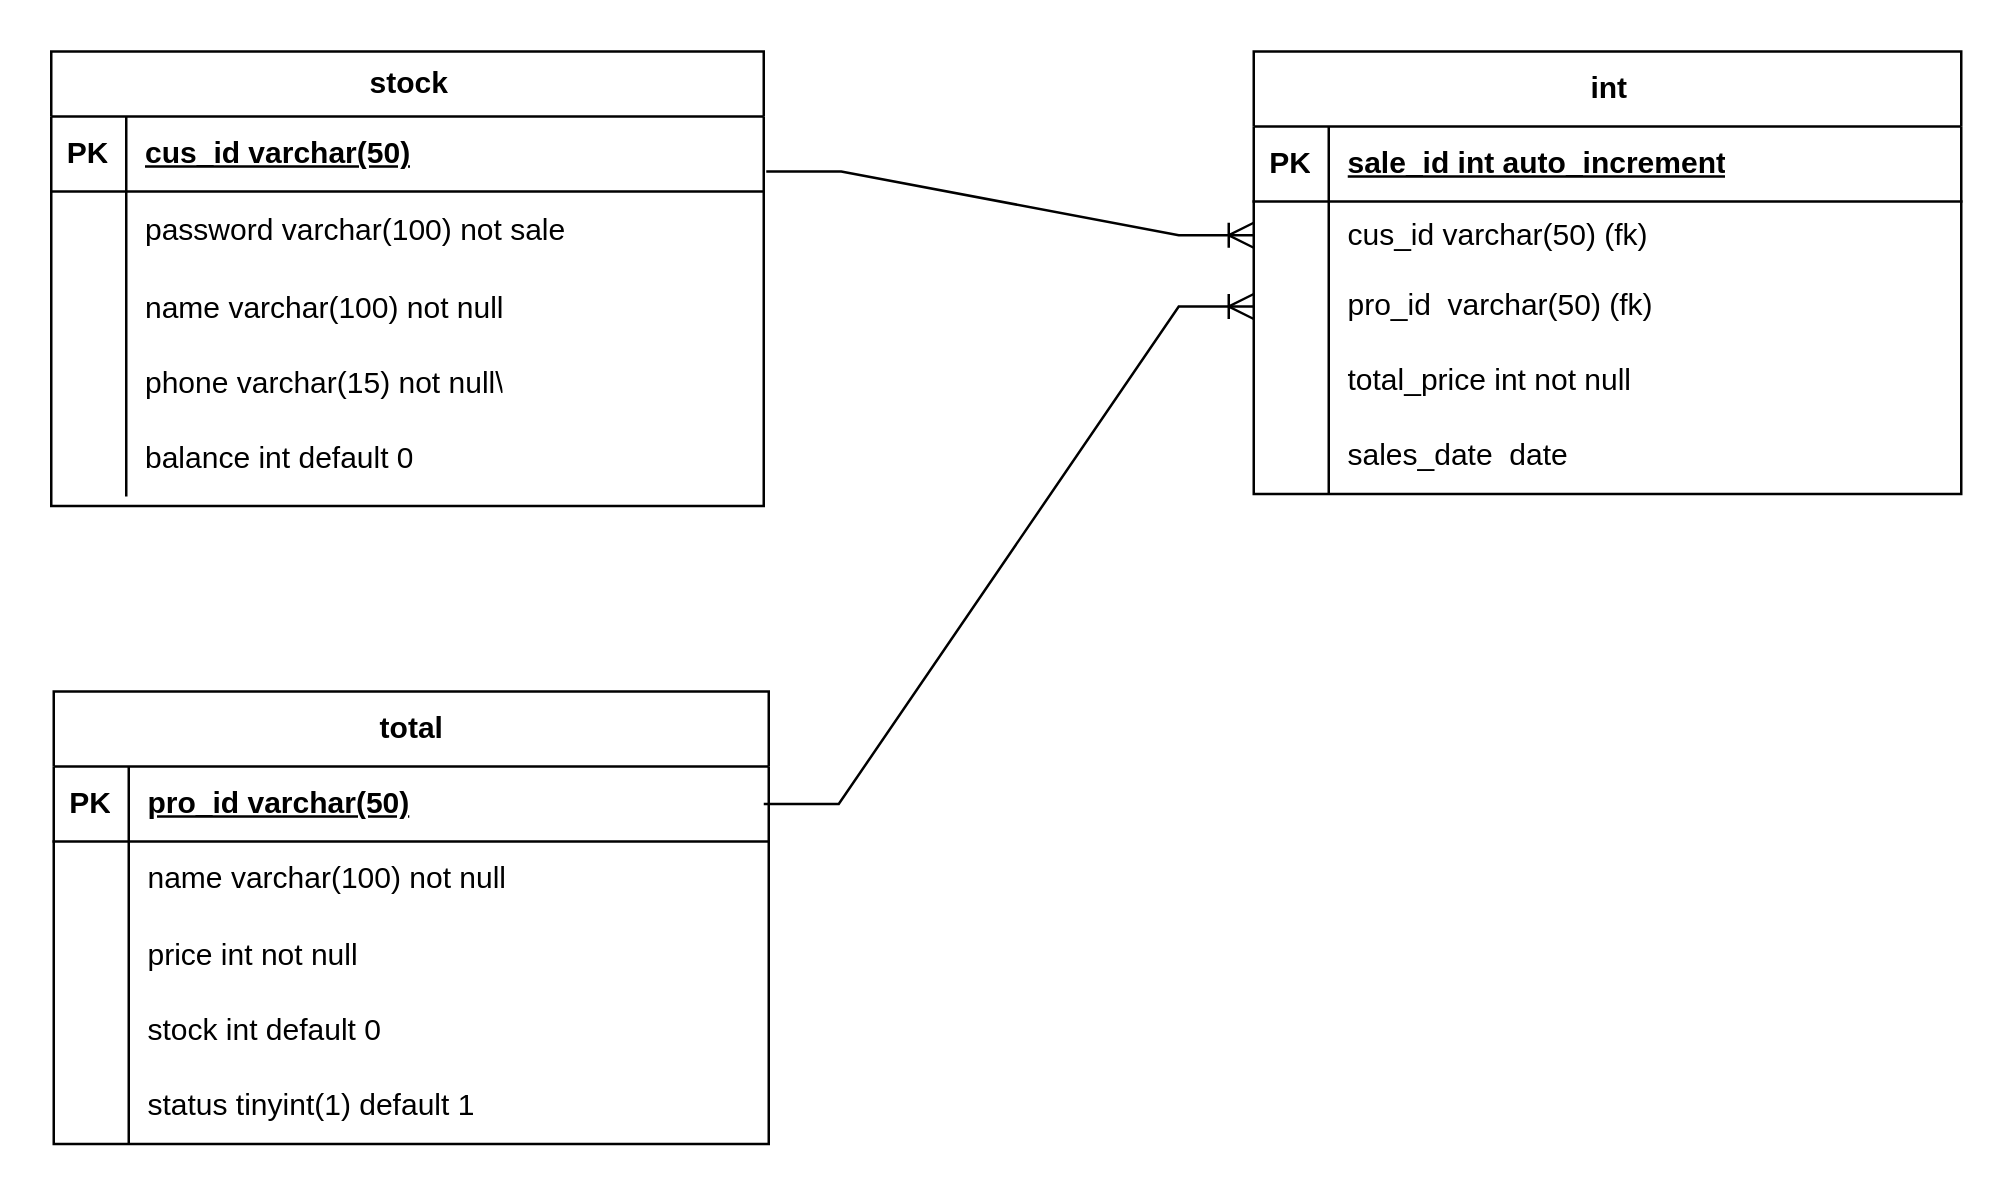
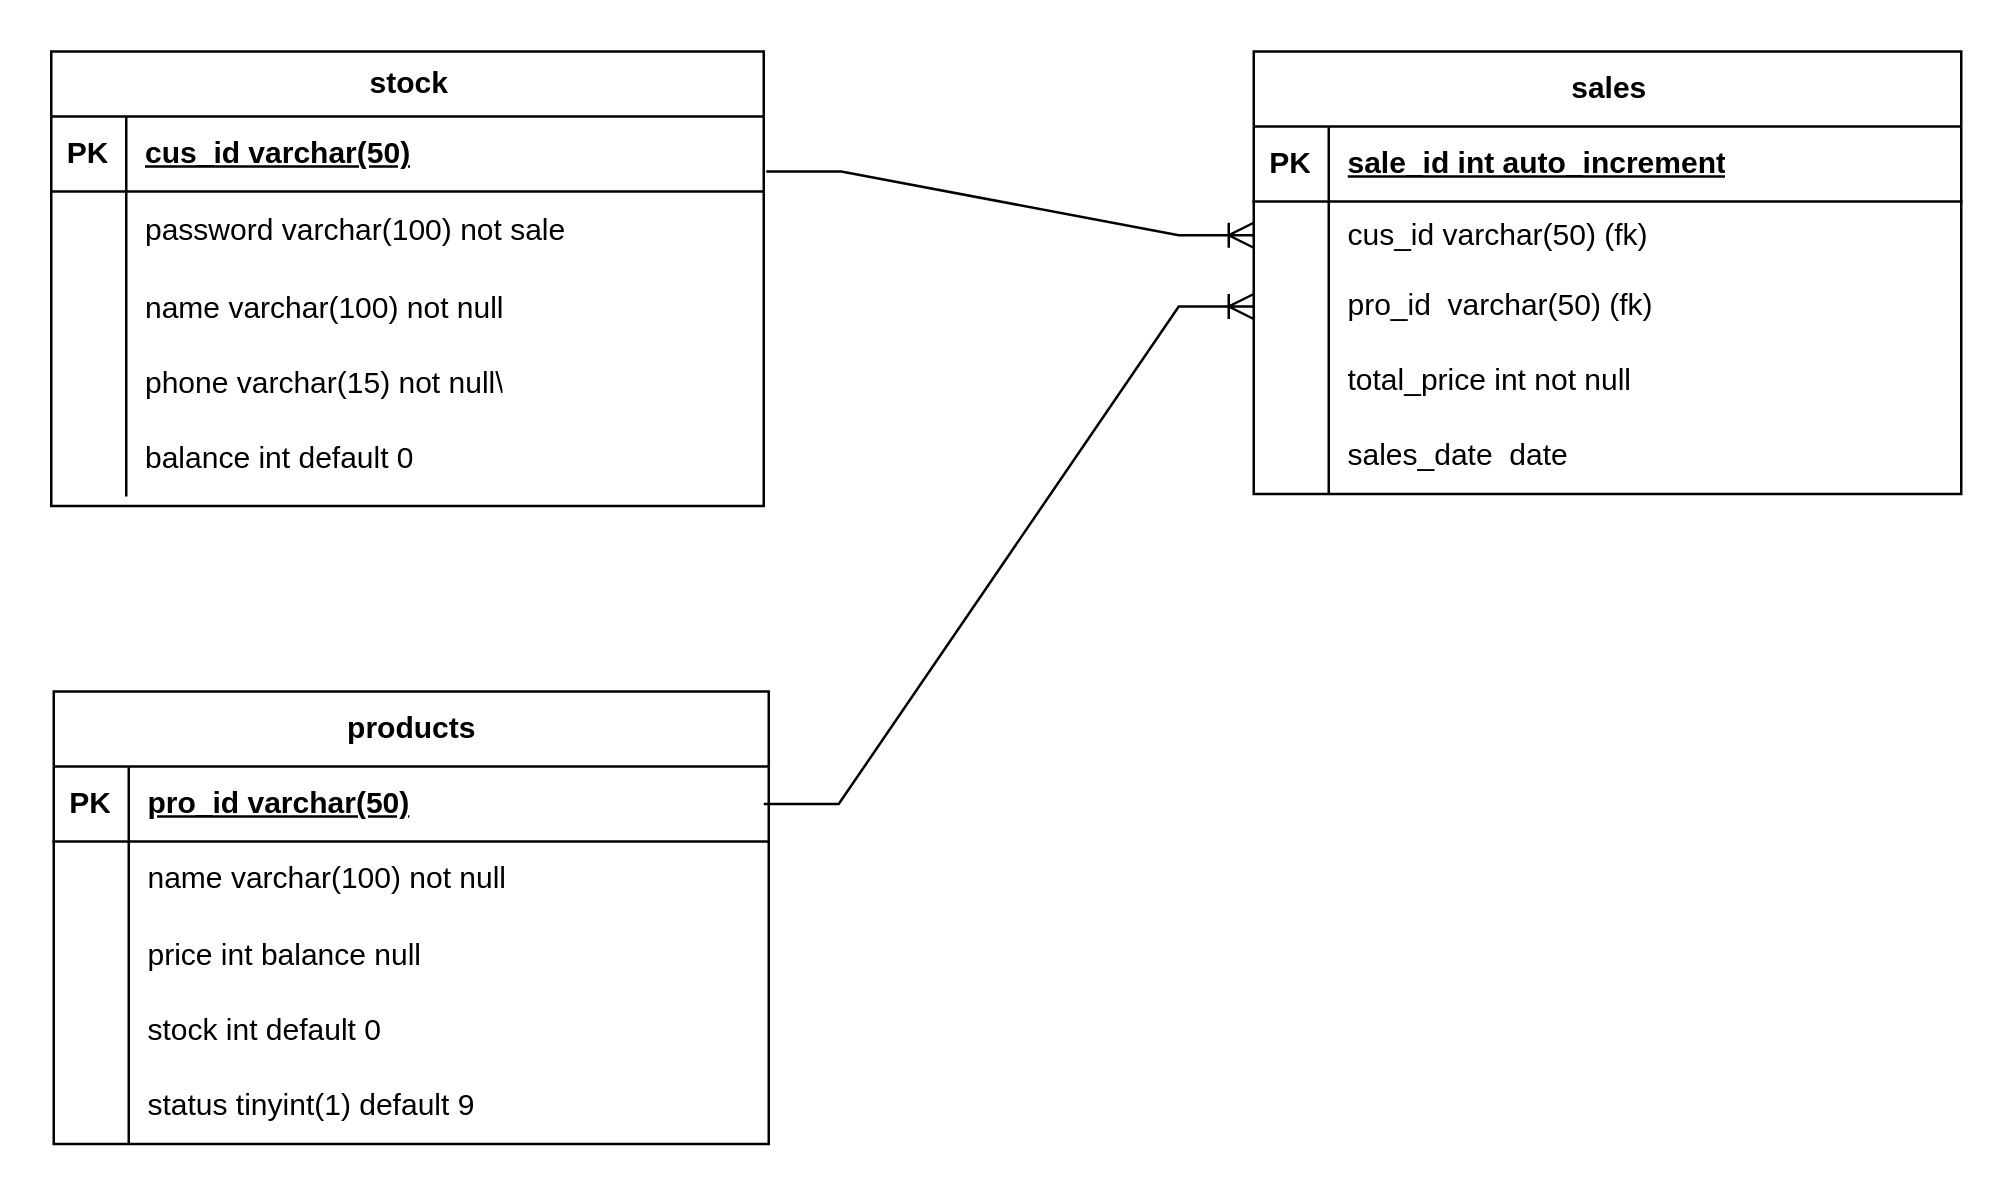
- <mxCell id="34" value="int" style="shape=table;startSize=30;container=1;collapsible=1;childLayout=tableLayout;fixedRows=1;rowLines=0;fontStyle=1;align=center;resizeLast=1;html=1;" parent="1" vertex="1"><mxGeometry x="501" y="20" width="283" height="177" as="geometry" /></mxCell>
+ <mxCell id="34" value="sales" style="shape=table;startSize=30;container=1;collapsible=1;childLayout=tableLayout;fixedRows=1;rowLines=0;fontStyle=1;align=center;resizeLast=1;html=1;" parent="1" vertex="1"><mxGeometry x="501" y="20" width="283" height="177" as="geometry" /></mxCell>
- <mxCell id="18" value="total" style="shape=table;startSize=30;container=1;collapsible=1;childLayout=tableLayout;fixedRows=1;rowLines=0;fontStyle=1;align=center;resizeLast=1;html=1;" parent="1" vertex="1"><mxGeometry x="21" y="276" width="286" height="181" as="geometry" /></mxCell>
+ <mxCell id="18" value="products" style="shape=table;startSize=30;container=1;collapsible=1;childLayout=tableLayout;fixedRows=1;rowLines=0;fontStyle=1;align=center;resizeLast=1;html=1;" parent="1" vertex="1"><mxGeometry x="21" y="276" width="286" height="181" as="geometry" /></mxCell>
- <mxCell id="27" value="price int not null" style="shape=partialRectangle;connectable=0;fillColor=none;top=0;left=0;bottom=0;right=0;align=left;spacingLeft=6;overflow=hidden;whiteSpace=wrap;html=1;" parent="25" vertex="1"><mxGeometry x="30" width="256" height="31" as="geometry"><mxRectangle width="256" height="31" as="alternateBounds" /></mxGeometry></mxCell>
+ <mxCell id="27" value="price int balance null" style="shape=partialRectangle;connectable=0;fillColor=none;top=0;left=0;bottom=0;right=0;align=left;spacingLeft=6;overflow=hidden;whiteSpace=wrap;html=1;" parent="25" vertex="1"><mxGeometry x="30" width="256" height="31" as="geometry"><mxRectangle width="256" height="31" as="alternateBounds" /></mxGeometry></mxCell>
- <mxCell id="33" value="status tinyint(1) default 1" style="shape=partialRectangle;connectable=0;fillColor=none;top=0;left=0;bottom=0;right=0;align=left;spacingLeft=6;overflow=hidden;whiteSpace=wrap;html=1;" parent="31" vertex="1"><mxGeometry x="30" width="256" height="30" as="geometry"><mxRectangle width="256" height="30" as="alternateBounds" /></mxGeometry></mxCell>
+ <mxCell id="33" value="status tinyint(1) default 9" style="shape=partialRectangle;connectable=0;fillColor=none;top=0;left=0;bottom=0;right=0;align=left;spacingLeft=6;overflow=hidden;whiteSpace=wrap;html=1;" parent="31" vertex="1"><mxGeometry x="30" width="256" height="30" as="geometry"><mxRectangle width="256" height="30" as="alternateBounds" /></mxGeometry></mxCell>
